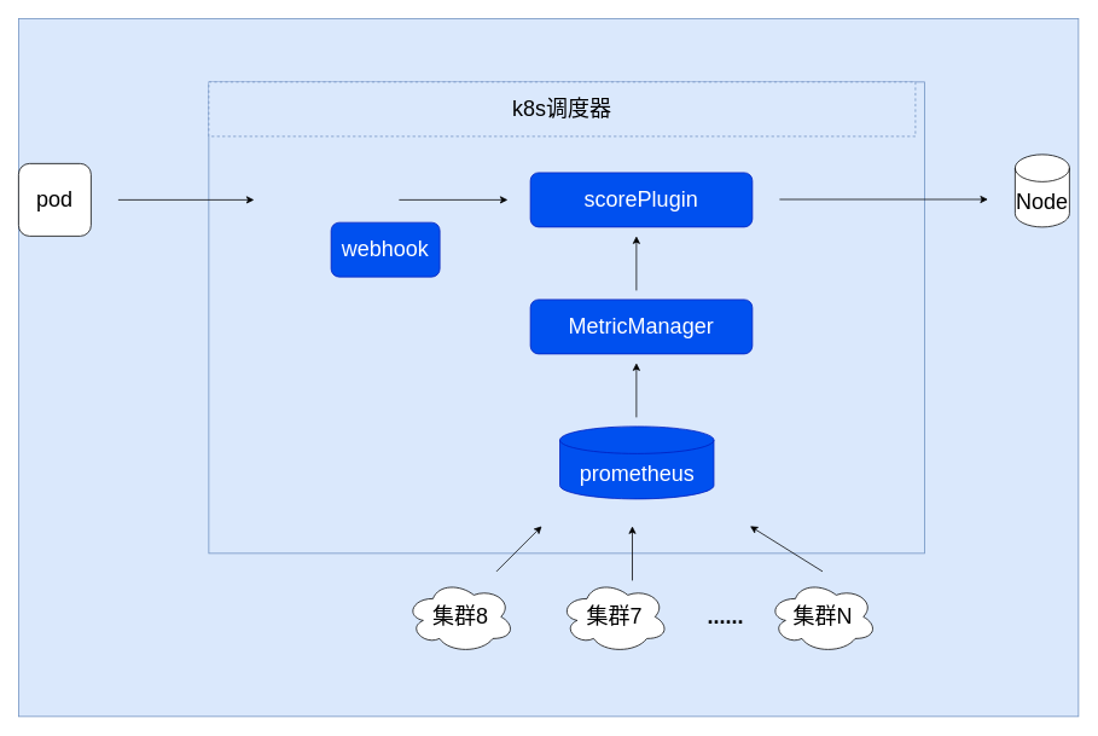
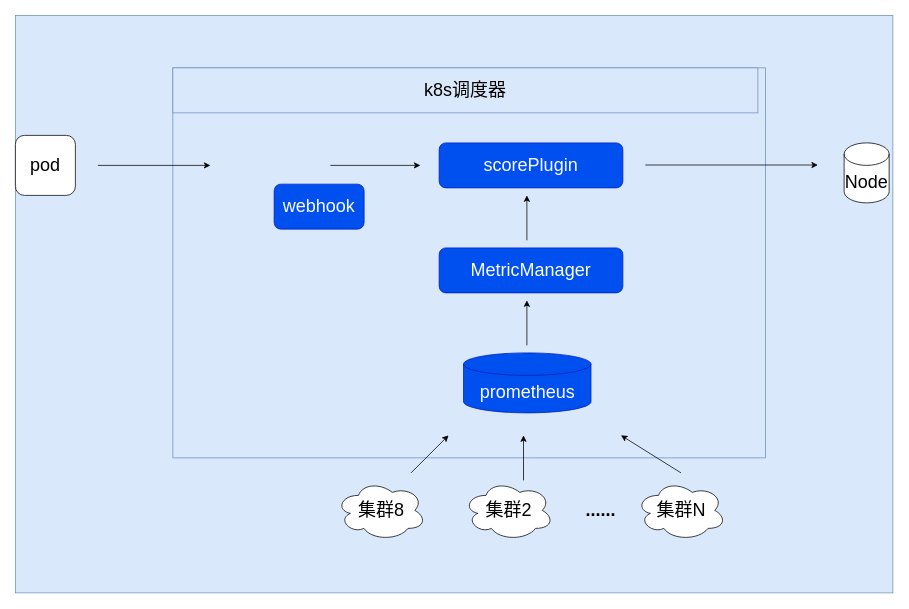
- <mxCell id="20" value="&lt;font style=&quot;font-size: 24px;&quot;&gt;k8s调度器&lt;/font&gt;" style="rounded=0;whiteSpace=wrap;html=1;fillColor=#dae8fc;strokeColor=#6c8ebf;dashed=1;" vertex="1" parent="1"><mxGeometry x="230" y="90" width="780" height="60" as="geometry" /></mxCell>
+ <mxCell id="20" value="&lt;font style=&quot;font-size: 24px;&quot;&gt;k8s调度器&lt;/font&gt;" style="rounded=0;whiteSpace=wrap;html=1;fillColor=#dae8fc;strokeColor=#6c8ebf;" vertex="1" parent="1"><mxGeometry x="230" y="90" width="780" height="60" as="geometry" /></mxCell>
- <mxCell id="16" value="&lt;font style=&quot;font-size: 24px;&quot;&gt;Node&lt;/font&gt;" style="shape=cylinder3;whiteSpace=wrap;html=1;boundedLbl=1;backgroundOutline=1;size=15;" vertex="1" parent="1"><mxGeometry x="1120" y="170" width="60" height="80" as="geometry" /></mxCell>
+ <mxCell id="16" value="&lt;font style=&quot;font-size: 24px;&quot;&gt;Node&lt;/font&gt;" style="shape=cylinder3;whiteSpace=wrap;html=1;boundedLbl=1;backgroundOutline=1;size=15;" vertex="1" parent="1"><mxGeometry x="1125" y="190" width="60" height="80" as="geometry" /></mxCell>
- <mxCell id="5" value="&lt;font style=&quot;font-size: 24px;&quot;&gt;集群7&lt;/font&gt;" style="ellipse;shape=cloud;whiteSpace=wrap;html=1;" vertex="1" parent="1"><mxGeometry x="617.5" y="640" width="120" height="80" as="geometry" /></mxCell>
+ <mxCell id="5" value="&lt;font style=&quot;font-size: 24px;&quot;&gt;集群2&lt;/font&gt;" style="ellipse;shape=cloud;whiteSpace=wrap;html=1;" vertex="1" parent="1"><mxGeometry x="617.5" y="640" width="120" height="80" as="geometry" /></mxCell>
